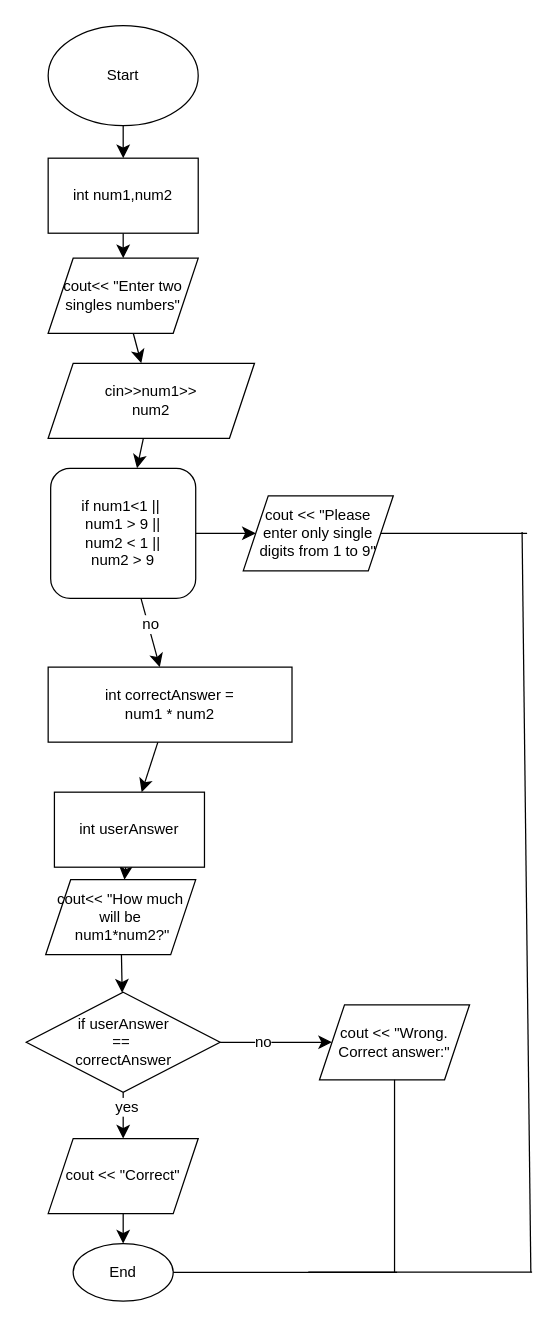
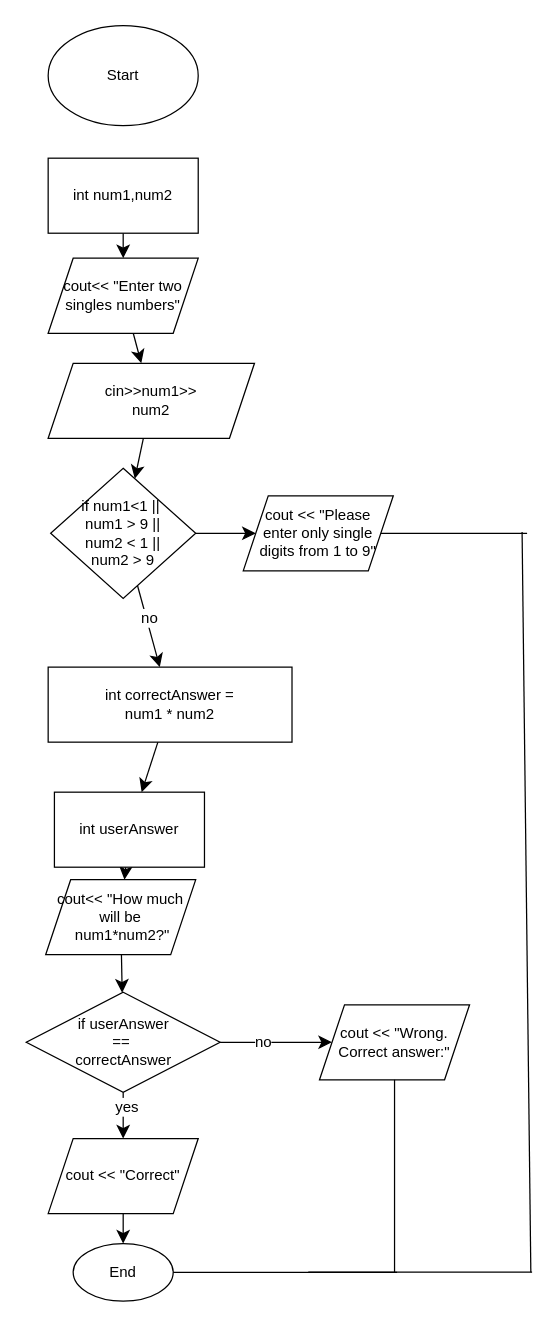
- <mxCell id="2" value="" style="edgeStyle=none;curved=1;rounded=0;orthogonalLoop=1;jettySize=auto;html=1;fontSize=12;startSize=8;endSize=8;" edge="1" parent="1" source="3" target="5"><mxGeometry relative="1" as="geometry" /></mxCell>
- <mxCell id="13" value="if num1&amp;lt;1 ||&amp;nbsp;&lt;div&gt;num1 &amp;gt; 9 ||&lt;/div&gt;&lt;div&gt;num2 &amp;lt; 1 ||&lt;/div&gt;&lt;div&gt;num2 &amp;gt; 9&lt;/div&gt;" style="whiteSpace=wrap;html=1;rounded=1;" vertex="1" parent="1"><mxGeometry x="40" y="374" width="116" height="104" as="geometry" /></mxCell>
+ <mxCell id="13" value="if num1&amp;lt;1 ||&amp;nbsp;&lt;div&gt;num1 &amp;gt; 9 ||&lt;/div&gt;&lt;div&gt;num2 &amp;lt; 1 ||&lt;/div&gt;&lt;div&gt;num2 &amp;gt; 9&lt;/div&gt;" style="rhombus;whiteSpace=wrap;html=1;" vertex="1" parent="1"><mxGeometry x="40" y="374" width="116" height="104" as="geometry" /></mxCell>
